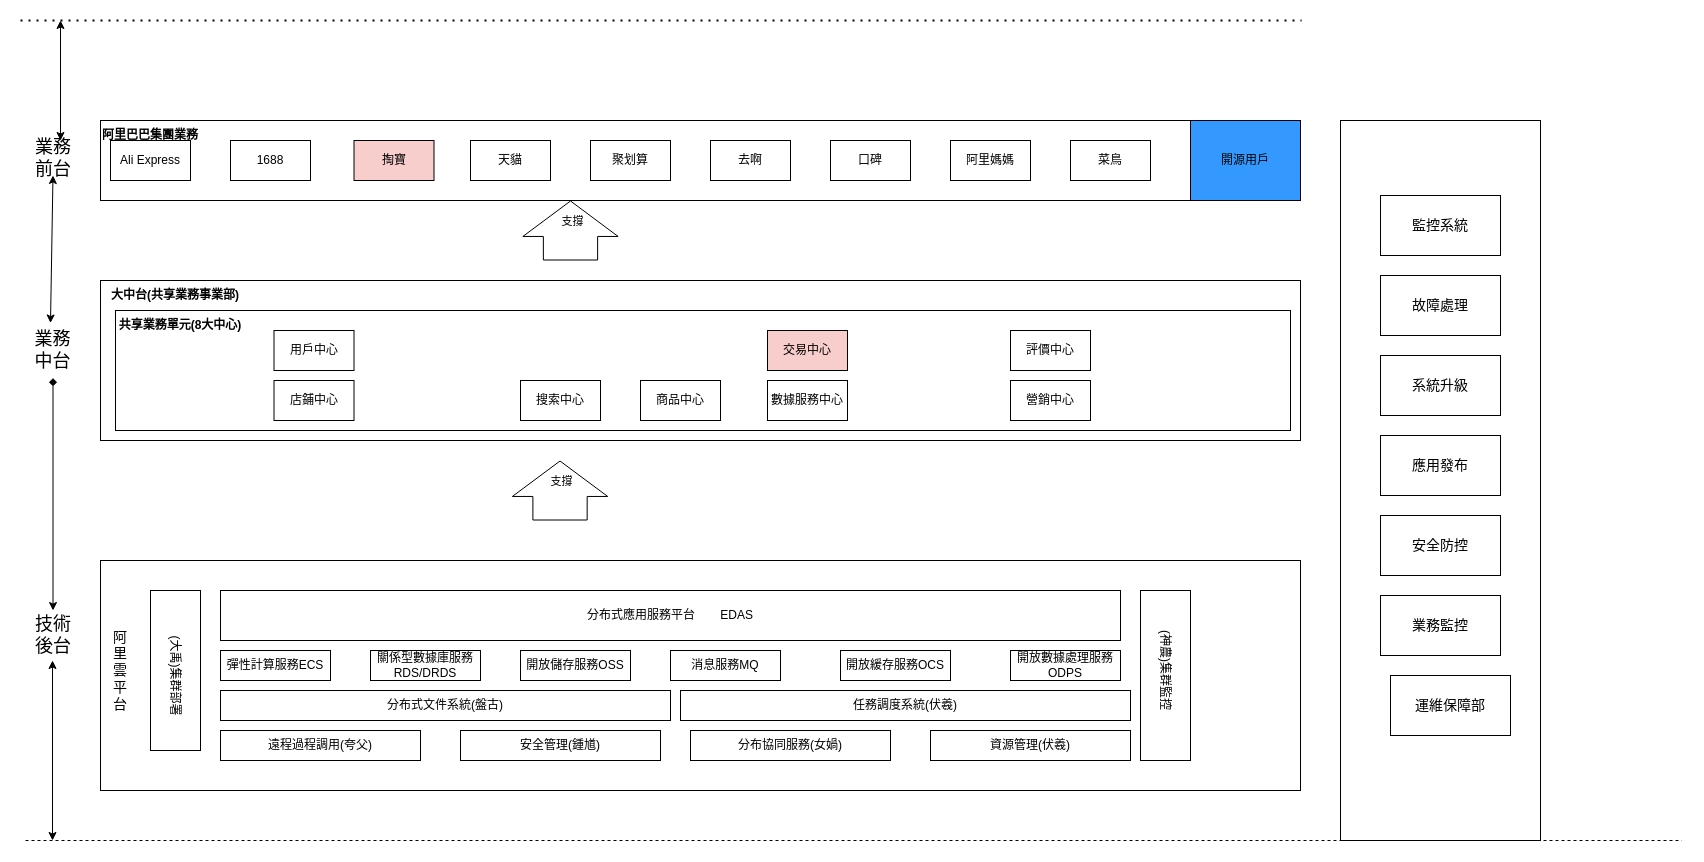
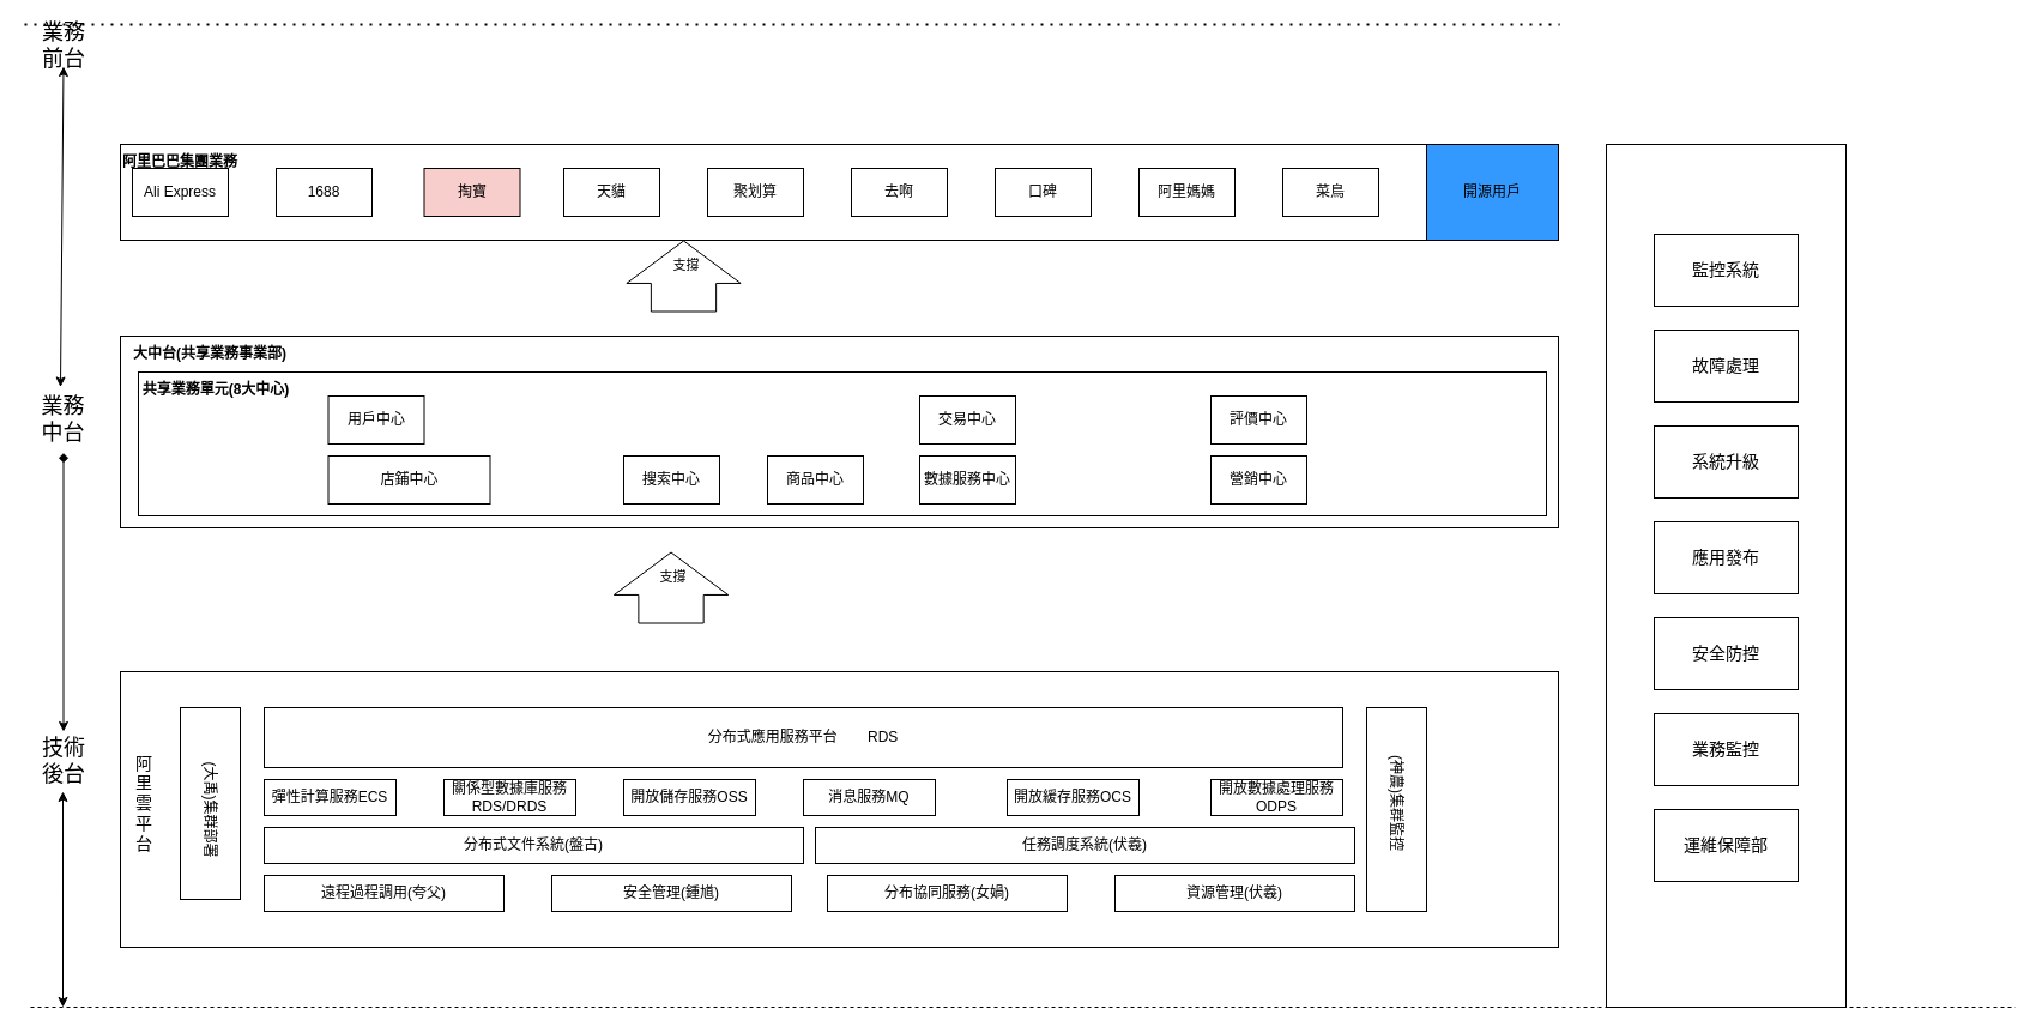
- <mxCell id="14" value="&lt;font style=&quot;font-size: 18px;&quot;&gt;業務前台&lt;/font&gt;" style="text;html=1;align=center;verticalAlign=middle;whiteSpace=wrap;rounded=0;" vertex="1" parent="1"><mxGeometry x="27.5" y="140" width="50" height="35" as="geometry" /></mxCell>
+ <mxCell id="14" value="&lt;font style=&quot;font-size: 18px;&quot;&gt;業務前台&lt;/font&gt;" style="text;html=1;align=center;verticalAlign=middle;whiteSpace=wrap;rounded=0;" vertex="1" parent="1"><mxGeometry x="27.5" y="20" width="50" height="35" as="geometry" /></mxCell>
- <mxCell id="24" value="交易中心" style="rounded=0;whiteSpace=wrap;html=1;fillColor=#f8cecc;" vertex="1" parent="1"><mxGeometry x="767" y="330" width="80" height="40" as="geometry" /></mxCell>
+ <mxCell id="24" value="交易中心" style="rounded=0;whiteSpace=wrap;html=1;" vertex="1" parent="1"><mxGeometry x="767" y="330" width="80" height="40" as="geometry" /></mxCell>
- <mxCell id="29" value="店鋪中心" style="rounded=0;whiteSpace=wrap;html=1;" vertex="1" parent="1"><mxGeometry x="273.5" y="380" width="80" height="40" as="geometry" /></mxCell>
+ <mxCell id="29" value="店鋪中心" style="rounded=0;whiteSpace=wrap;html=1;" vertex="1" parent="1"><mxGeometry x="273.5" y="380" width="135" height="40" as="geometry" /></mxCell>
- <mxCell id="42" value="分布式應用服務平台&lt;span style=&quot;white-space: pre;&quot;&gt;&#09;&lt;/span&gt;EDAS" style="rounded=0;whiteSpace=wrap;html=1;" vertex="1" parent="1"><mxGeometry x="220" y="590" width="900" height="50" as="geometry" /></mxCell>
+ <mxCell id="42" value="分布式應用服務平台&lt;span style=&quot;white-space: pre;&quot;&gt;&#09;&lt;/span&gt;RDS" style="rounded=0;whiteSpace=wrap;html=1;" vertex="1" parent="1"><mxGeometry x="220" y="590" width="900" height="50" as="geometry" /></mxCell>
- <mxCell id="65" value="&lt;font style=&quot;font-size: 14px;&quot;&gt;運維保障部&lt;/font&gt;" style="rounded=0;whiteSpace=wrap;html=1;" vertex="1" parent="1"><mxGeometry x="1390" y="675" width="120" height="60" as="geometry" /></mxCell>
+ <mxCell id="65" value="&lt;font style=&quot;font-size: 14px;&quot;&gt;運維保障部&lt;/font&gt;" style="rounded=0;whiteSpace=wrap;html=1;" vertex="1" parent="1"><mxGeometry x="1380" y="675" width="120" height="60" as="geometry" /></mxCell>
